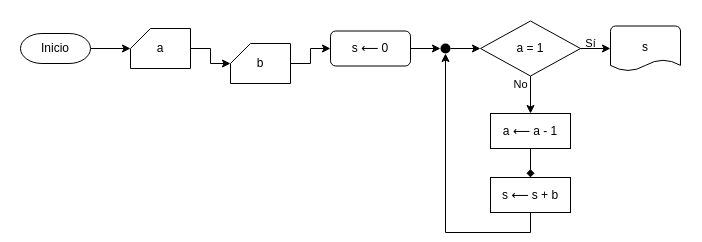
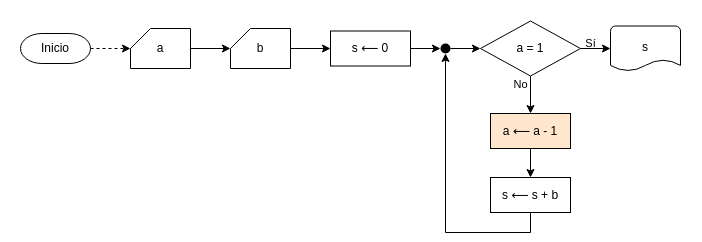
- <mxCell id="2" style="edgeStyle=orthogonalEdgeStyle;rounded=0;orthogonalLoop=1;jettySize=auto;html=1;exitX=1;exitY=0.5;exitDx=0;exitDy=0;exitPerimeter=0;entryX=0;entryY=0;entryDx=0;entryDy=20;entryPerimeter=0;" parent="1" source="3" target="5" edge="1"><mxGeometry relative="1" as="geometry" /></mxCell>
+ <mxCell id="2" style="edgeStyle=orthogonalEdgeStyle;rounded=0;orthogonalLoop=1;jettySize=auto;html=1;exitX=1;exitY=0.5;exitDx=0;exitDy=0;exitPerimeter=0;entryX=0;entryY=0;entryDx=0;entryDy=20;entryPerimeter=0;dashed=1;" parent="1" source="3" target="5" edge="1"><mxGeometry relative="1" as="geometry" /></mxCell>
- <mxCell id="9" value="s&amp;nbsp;⟵ 0" style="whiteSpace=wrap;html=1;strokeWidth=1;rounded=1;" parent="1" vertex="1"><mxGeometry x="330" y="30.5" width="80" height="35" as="geometry" /></mxCell>
+ <mxCell id="9" value="s&amp;nbsp;⟵ 0" style="rounded=0;whiteSpace=wrap;html=1;strokeWidth=1;" parent="1" vertex="1"><mxGeometry x="330" y="30.5" width="80" height="35" as="geometry" /></mxCell>
- <mxCell id="7" value="b" style="verticalLabelPosition=middle;verticalAlign=middle;html=1;shape=card;whiteSpace=wrap;size=20;arcSize=12;strokeWidth=1;labelPosition=center;align=center;" parent="1" vertex="1"><mxGeometry x="230" y="43" width="60" height="40" as="geometry" /></mxCell>
+ <mxCell id="7" value="b" style="verticalLabelPosition=middle;verticalAlign=middle;html=1;shape=card;whiteSpace=wrap;size=20;arcSize=12;strokeWidth=1;labelPosition=center;align=center;" parent="1" vertex="1"><mxGeometry x="230" y="28" width="60" height="40" as="geometry" /></mxCell>
- <mxCell id="16" value="a ⟵ a - 1" style="rounded=0;whiteSpace=wrap;html=1;strokeWidth=1;" parent="1" vertex="1"><mxGeometry x="490" y="113" width="80" height="35" as="geometry" /></mxCell>
+ <mxCell id="16" value="a ⟵ a - 1" style="rounded=0;whiteSpace=wrap;html=1;strokeWidth=1;fillColor=#ffe6cc;" parent="1" vertex="1"><mxGeometry x="490" y="113" width="80" height="35" as="geometry" /></mxCell>
- <mxCell id="15" style="edgeStyle=orthogonalEdgeStyle;rounded=0;orthogonalLoop=1;jettySize=auto;html=1;exitX=0.5;exitY=1;exitDx=0;exitDy=0;entryX=0.5;entryY=0;entryDx=0;entryDy=0;endArrow=diamond;" parent="1" source="16" target="18" edge="1"><mxGeometry relative="1" as="geometry" /></mxCell>
+ <mxCell id="15" style="edgeStyle=orthogonalEdgeStyle;rounded=0;orthogonalLoop=1;jettySize=auto;html=1;exitX=0.5;exitY=1;exitDx=0;exitDy=0;entryX=0.5;entryY=0;entryDx=0;entryDy=0;" parent="1" source="16" target="18" edge="1"><mxGeometry relative="1" as="geometry" /></mxCell>
